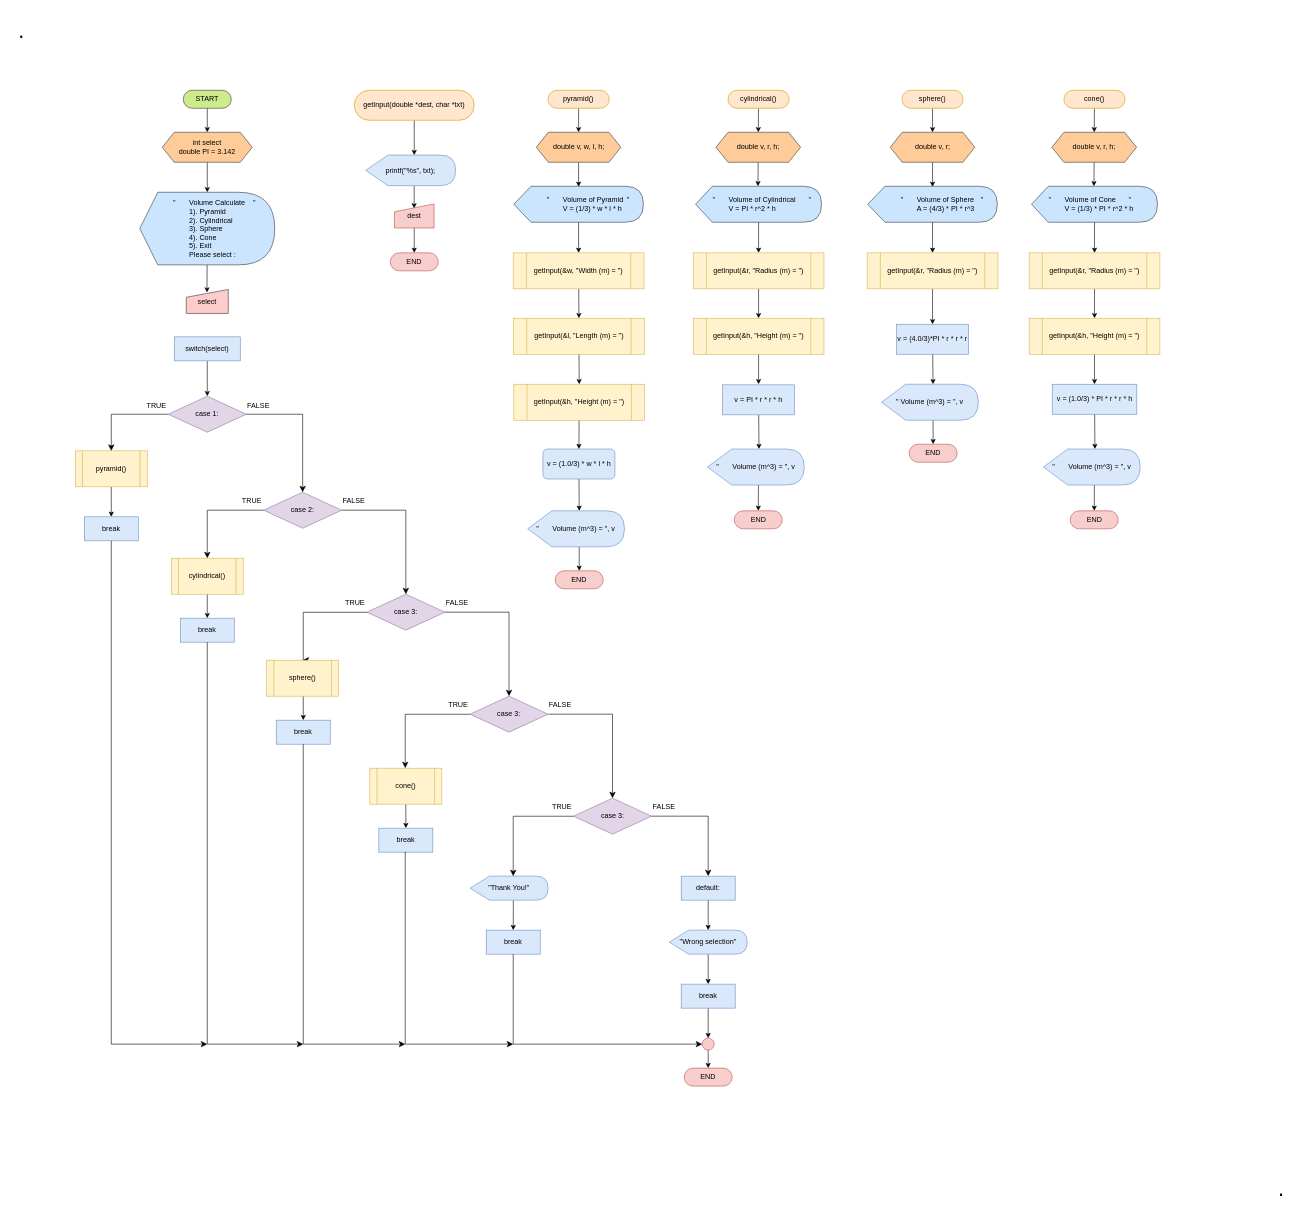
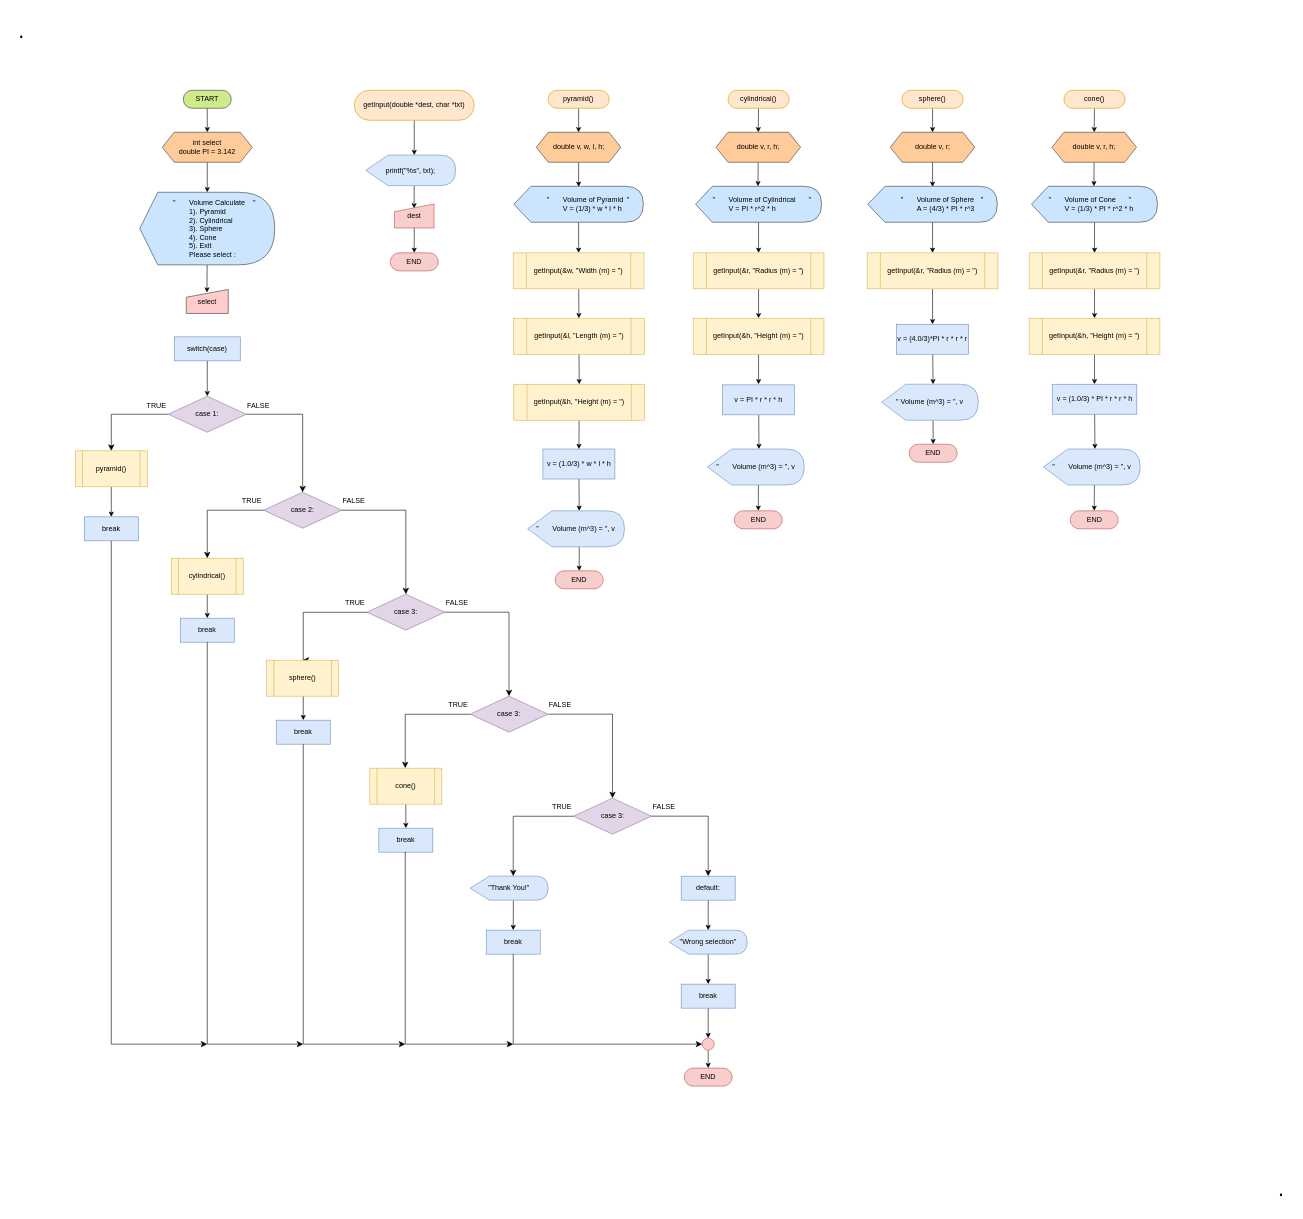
- <mxCell id="10" value="&lt;font color=&quot;#000000&quot;&gt;switch(select)&lt;/font&gt;" style="whiteSpace=wrap;html=1;fillColor=#dae8fc;strokeColor=#6c8ebf;shadow=0;glass=0;labelBackgroundColor=none;" vertex="1" parent="1"><mxGeometry x="290" y="561" width="110" height="40" as="geometry" /></mxCell>
+ <mxCell id="10" value="&lt;font color=&quot;#000000&quot;&gt;switch(case)&lt;/font&gt;" style="whiteSpace=wrap;html=1;fillColor=#dae8fc;strokeColor=#6c8ebf;shadow=0;glass=0;labelBackgroundColor=none;" vertex="1" parent="1"><mxGeometry x="290" y="561" width="110" height="40" as="geometry" /></mxCell>
- <mxCell id="51" value="&lt;font color=&quot;#000000&quot;&gt;v = (1.0/3) * w * l * h&lt;/font&gt;" style="whiteSpace=wrap;html=1;fillColor=#dae8fc;strokeColor=#6c8ebf;shadow=0;glass=0;labelBackgroundColor=none;rounded=1;" vertex="1" parent="1"><mxGeometry x="904.5" y="748" width="120" height="50" as="geometry" /></mxCell>
+ <mxCell id="51" value="&lt;font color=&quot;#000000&quot;&gt;v = (1.0/3) * w * l * h&lt;/font&gt;" style="whiteSpace=wrap;html=1;fillColor=#dae8fc;strokeColor=#6c8ebf;shadow=0;glass=0;labelBackgroundColor=none;" vertex="1" parent="1"><mxGeometry x="904.5" y="748" width="120" height="50" as="geometry" /></mxCell>
